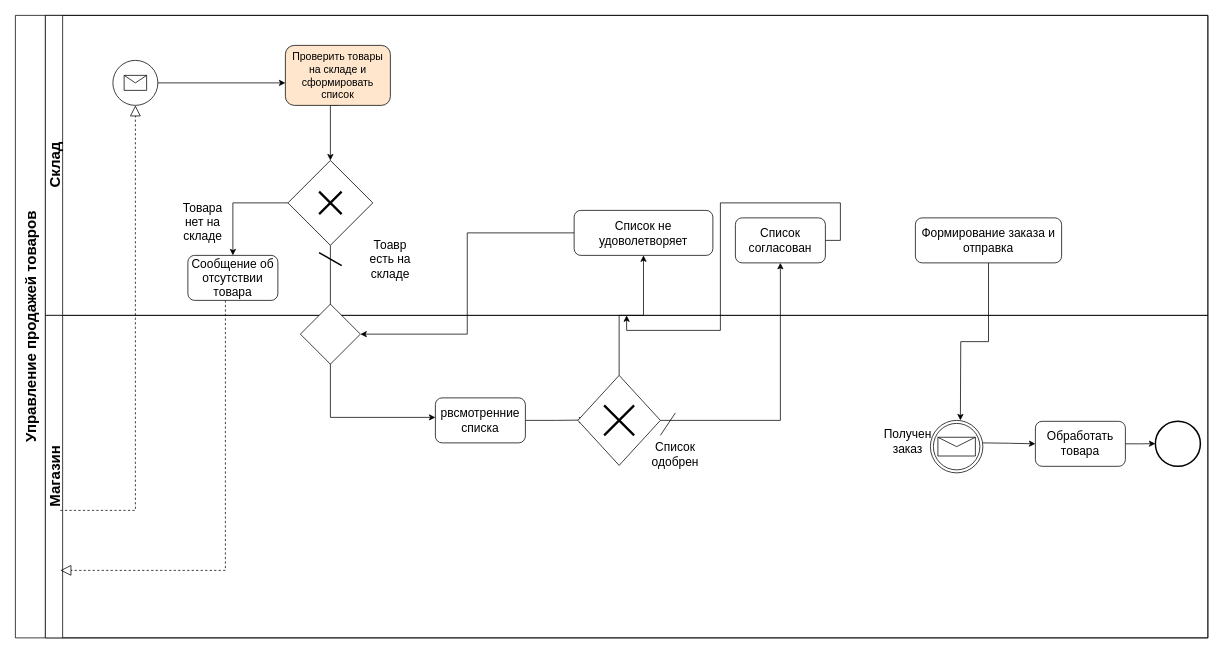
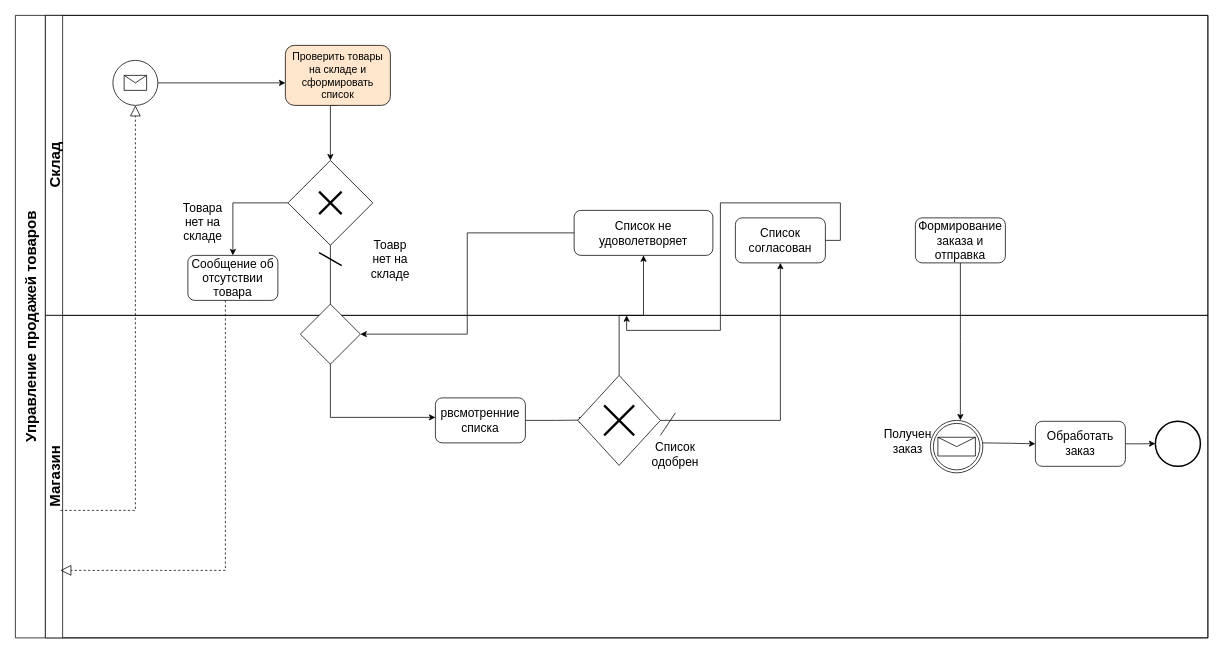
- <mxCell id="34" value="&lt;font style=&quot;font-size: 16px;&quot;&gt;Формирование заказа и отправка&lt;/font&gt;" style="rounded=1;whiteSpace=wrap;html=1;" vertex="1" parent="1"><mxGeometry x="1220" y="290" width="195" height="60" as="geometry" /></mxCell>
+ <mxCell id="34" value="&lt;font style=&quot;font-size: 16px;&quot;&gt;Формирование заказа и отправка&lt;/font&gt;" style="rounded=1;whiteSpace=wrap;html=1;" vertex="1" parent="1"><mxGeometry x="1220" y="290" width="120" height="60" as="geometry" /></mxCell>
- <mxCell id="25" value="&lt;font style=&quot;font-size: 16px;&quot;&gt;Тоавр есть на складе&lt;/font&gt;" style="text;html=1;strokeColor=none;fillColor=none;align=center;verticalAlign=middle;whiteSpace=wrap;rounded=0;" vertex="1" parent="1"><mxGeometry x="490" y="330" width="60" height="30" as="geometry" /></mxCell>
+ <mxCell id="25" value="&lt;font style=&quot;font-size: 16px;&quot;&gt;Тоавр нет на складе&lt;/font&gt;" style="text;html=1;strokeColor=none;fillColor=none;align=center;verticalAlign=middle;whiteSpace=wrap;rounded=0;" vertex="1" parent="1"><mxGeometry x="490" y="330" width="60" height="30" as="geometry" /></mxCell>
- <mxCell id="40" value="&lt;font style=&quot;font-size: 16px;&quot;&gt;Обработать товара&lt;/font&gt;" style="rounded=1;whiteSpace=wrap;html=1;" vertex="1" parent="1"><mxGeometry x="1380" y="561.25" width="120" height="60" as="geometry" /></mxCell>
+ <mxCell id="40" value="&lt;font style=&quot;font-size: 16px;&quot;&gt;Обработать заказ&lt;/font&gt;" style="rounded=1;whiteSpace=wrap;html=1;" vertex="1" parent="1"><mxGeometry x="1380" y="561.25" width="120" height="60" as="geometry" /></mxCell>
